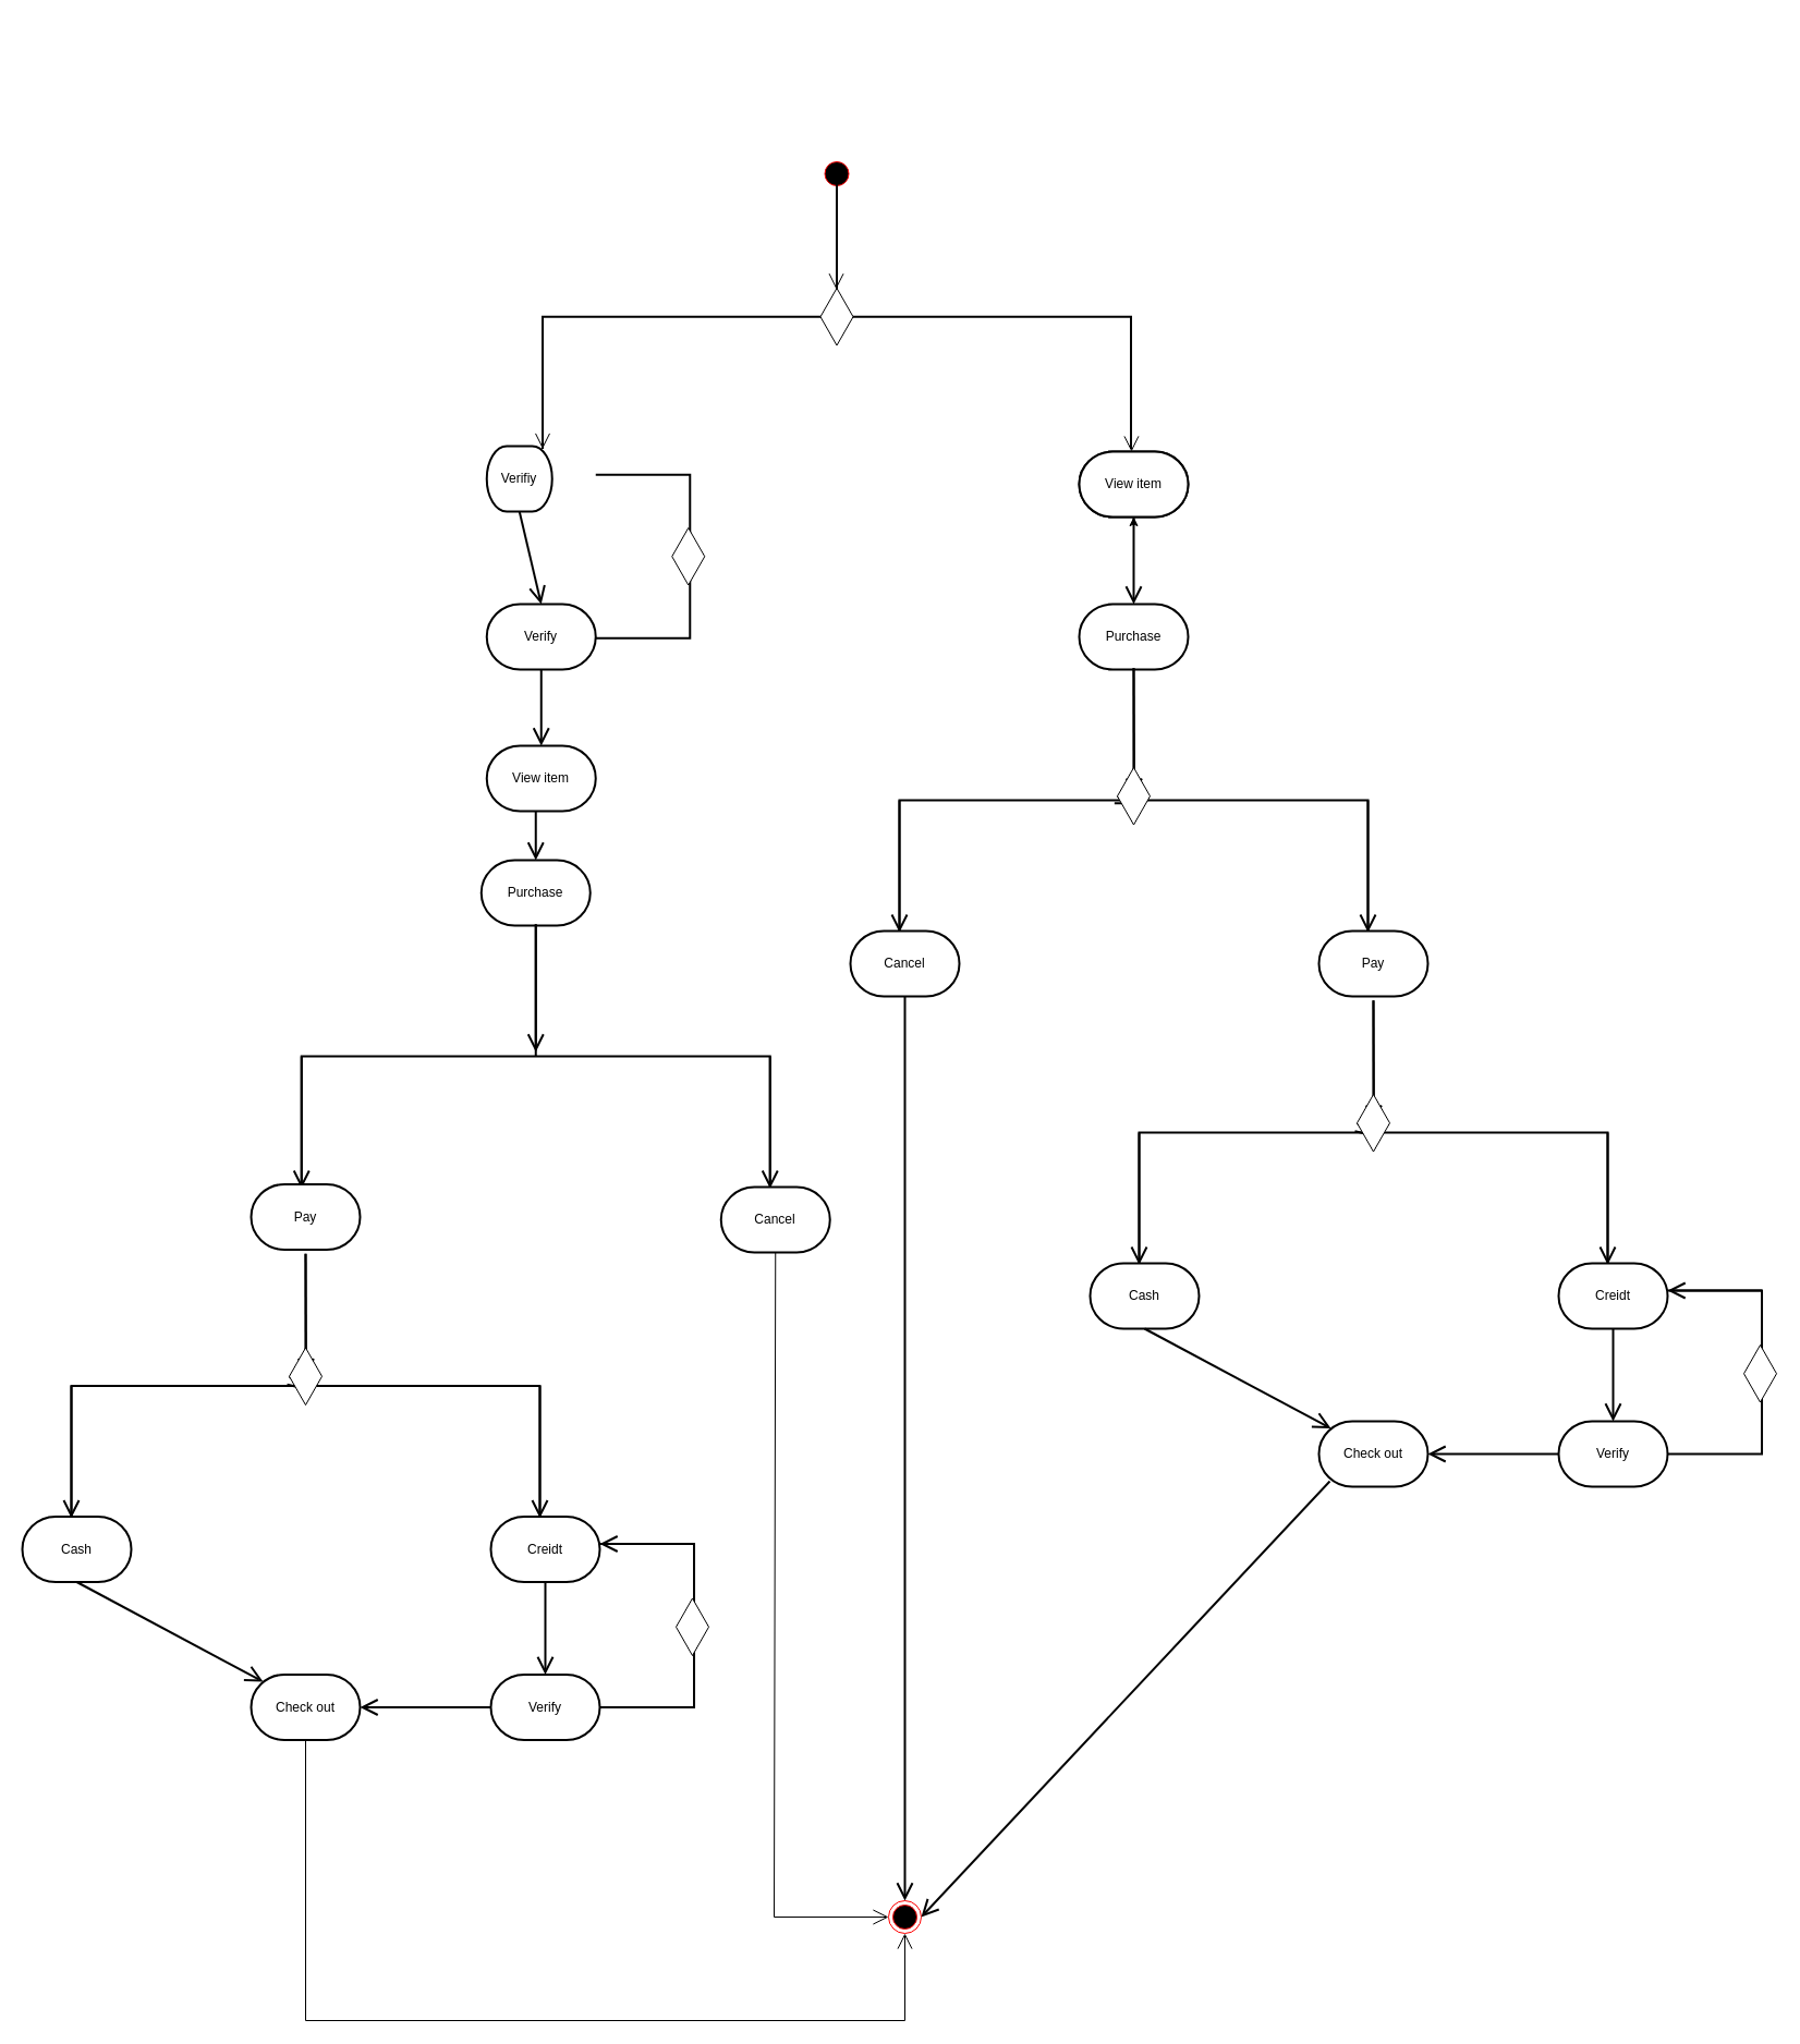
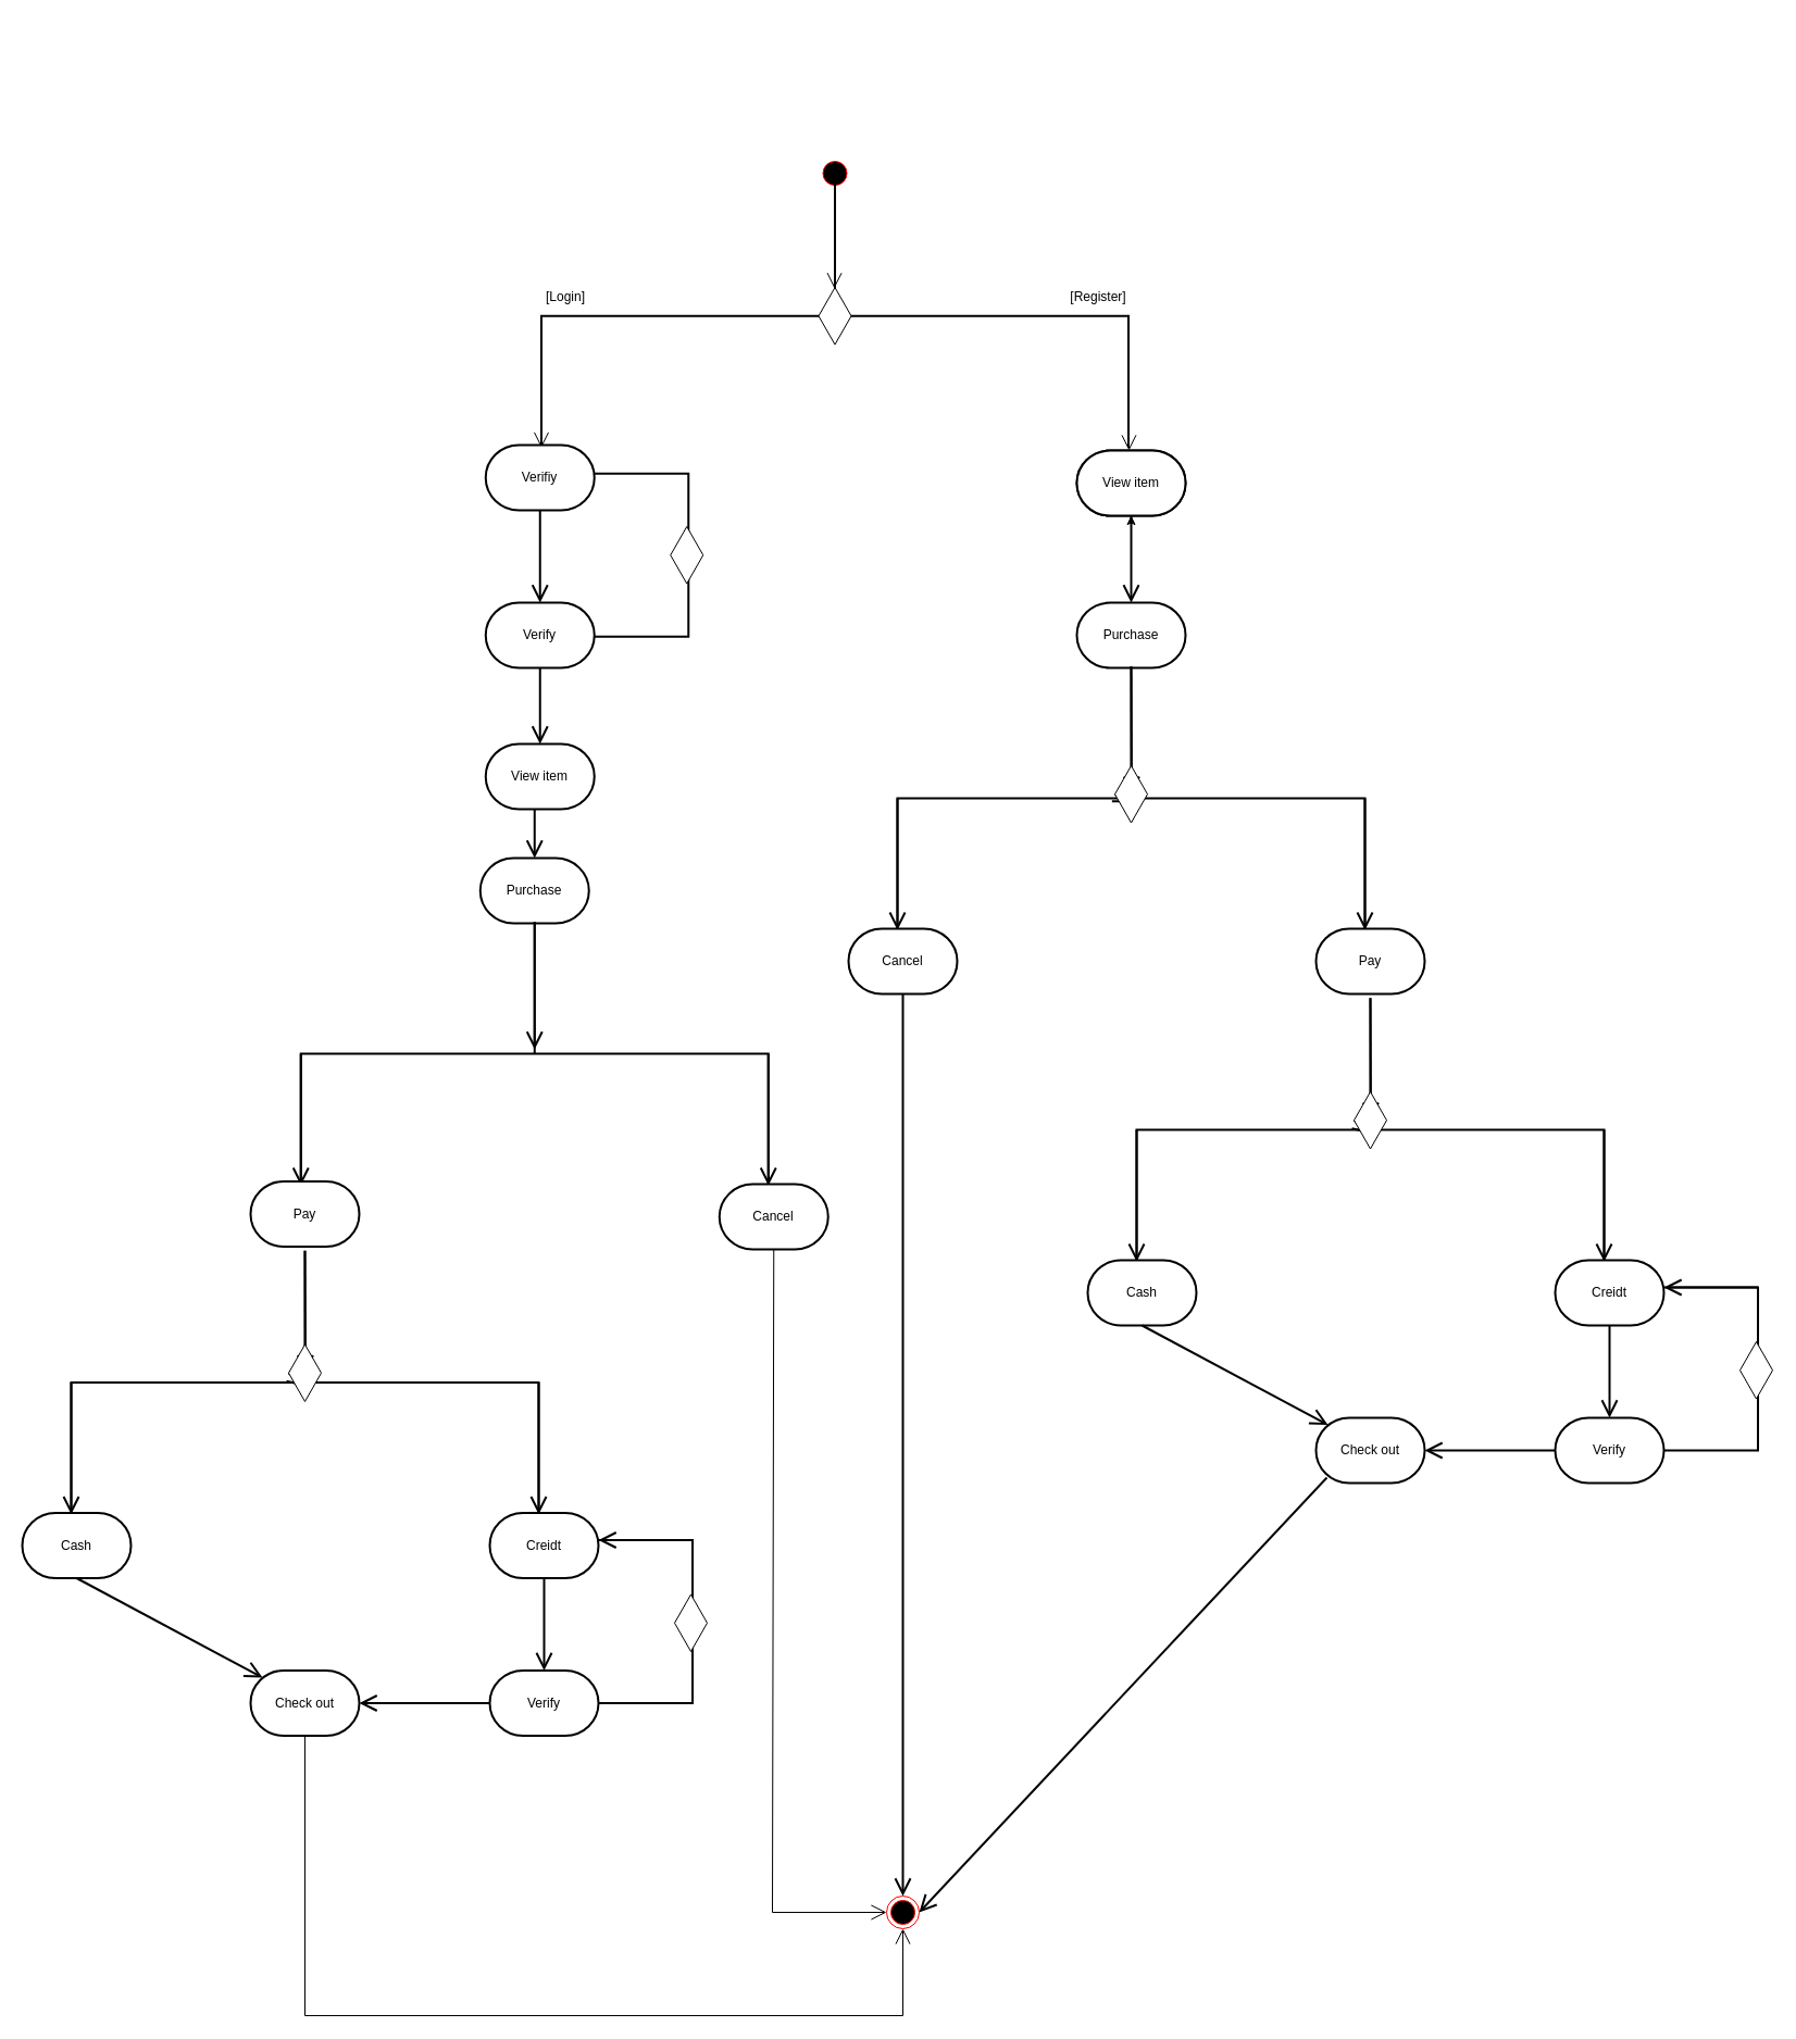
+ <mxCell id="4" value="[Login]" style="text;html=1;strokeColor=none;fillColor=none;align=center;verticalAlign=middle;whiteSpace=wrap;rounded=0;" vertex="1" parent="1"><mxGeometry x="490" y="257.75" width="60" height="30" as="geometry" /></mxCell>
+ <mxCell id="5" value="[Register]" style="text;html=1;strokeColor=none;fillColor=none;align=center;verticalAlign=middle;whiteSpace=wrap;rounded=0;" vertex="1" parent="1"><mxGeometry x="980" y="257.75" width="60" height="30" as="geometry" /></mxCell>
- <mxCell id="41" value="Verifiy" style="strokeWidth=2;html=1;shape=mxgraph.flowchart.terminator;whiteSpace=wrap;" vertex="1" parent="1"><mxGeometry x="446.25" y="409" width="60" height="60" as="geometry" /></mxCell>
+ <mxCell id="41" value="Verifiy" style="strokeWidth=2;html=1;shape=mxgraph.flowchart.terminator;whiteSpace=wrap;" vertex="1" parent="1"><mxGeometry x="446.25" y="409" width="100" height="60" as="geometry" /></mxCell>
